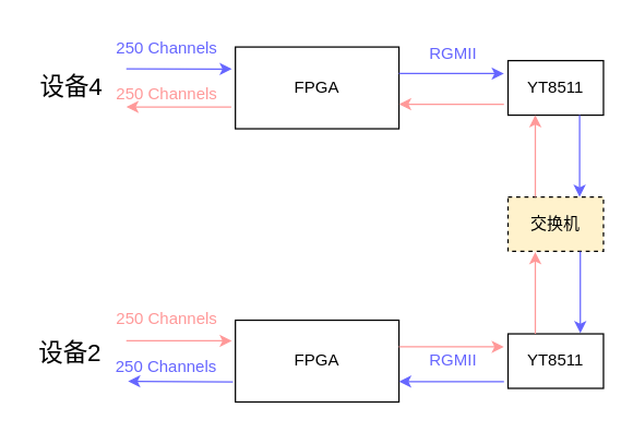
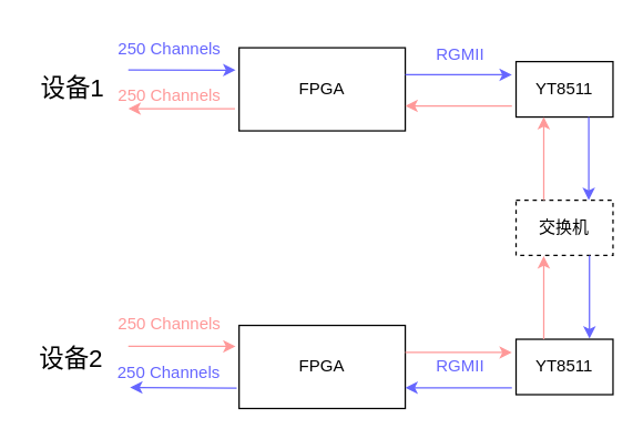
- <mxCell id="3" value="&lt;font style=&quot;font-size: 18px;&quot;&gt;设备4&lt;/font&gt;" style="text;strokeColor=none;align=center;fillColor=none;html=1;verticalAlign=middle;whiteSpace=wrap;rounded=0;" vertex="1" parent="1"><mxGeometry x="22" y="49" width="60" height="30" as="geometry" /></mxCell>
+ <mxCell id="3" value="&lt;font style=&quot;font-size: 18px;&quot;&gt;设备1&lt;/font&gt;" style="text;strokeColor=none;align=center;fillColor=none;html=1;verticalAlign=middle;whiteSpace=wrap;rounded=0;" vertex="1" parent="1"><mxGeometry x="22" y="49" width="60" height="30" as="geometry" /></mxCell>
- <mxCell id="9" value="交换机" style="rounded=0;whiteSpace=wrap;html=1;dashed=1;fillColor=#fff2cc;" vertex="1" parent="1"><mxGeometry x="372" y="144" width="70" height="40" as="geometry" /></mxCell>
+ <mxCell id="9" value="交换机" style="rounded=0;whiteSpace=wrap;html=1;dashed=1;" vertex="1" parent="1"><mxGeometry x="372" y="144" width="70" height="40" as="geometry" /></mxCell>
